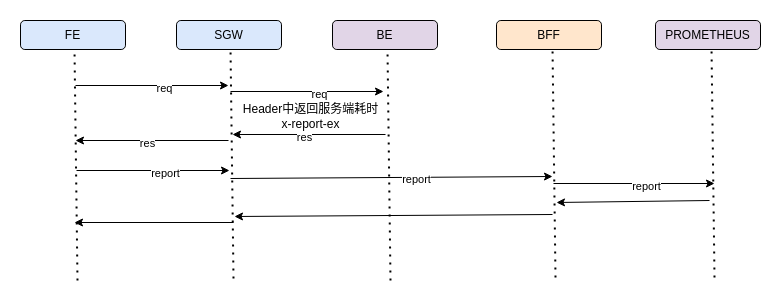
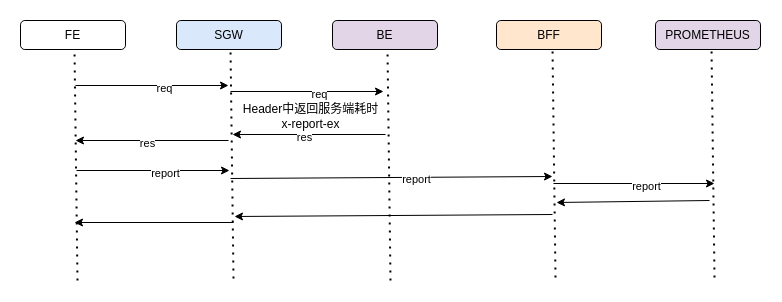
- <mxCell id="2" value="FE" style="rounded=1;whiteSpace=wrap;html=1;fillColor=#dae8fc;" vertex="1" parent="1"><mxGeometry x="20" y="20" width="105" height="29" as="geometry" /></mxCell>
+ <mxCell id="2" value="FE" style="rounded=1;whiteSpace=wrap;html=1;" vertex="1" parent="1"><mxGeometry x="20" y="20" width="105" height="29" as="geometry" /></mxCell>
